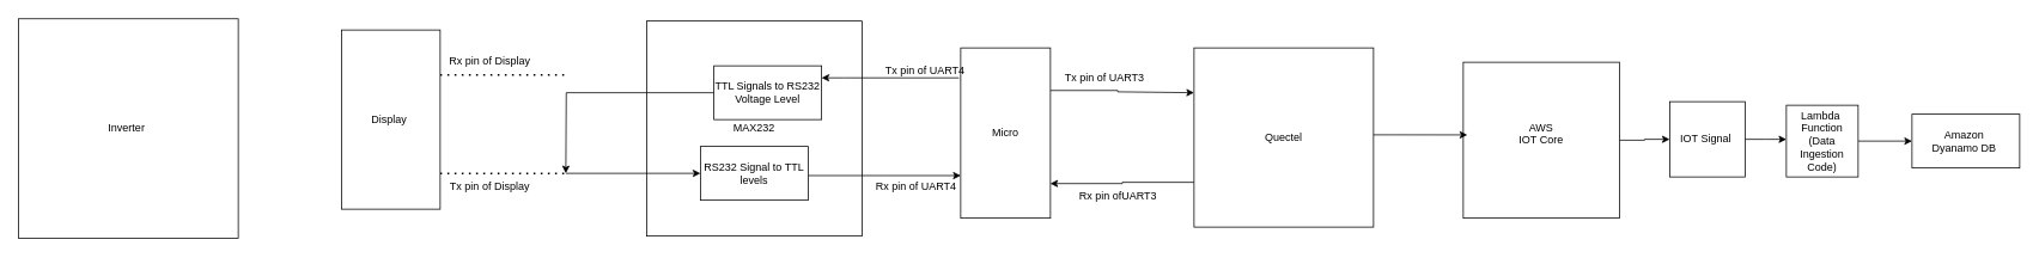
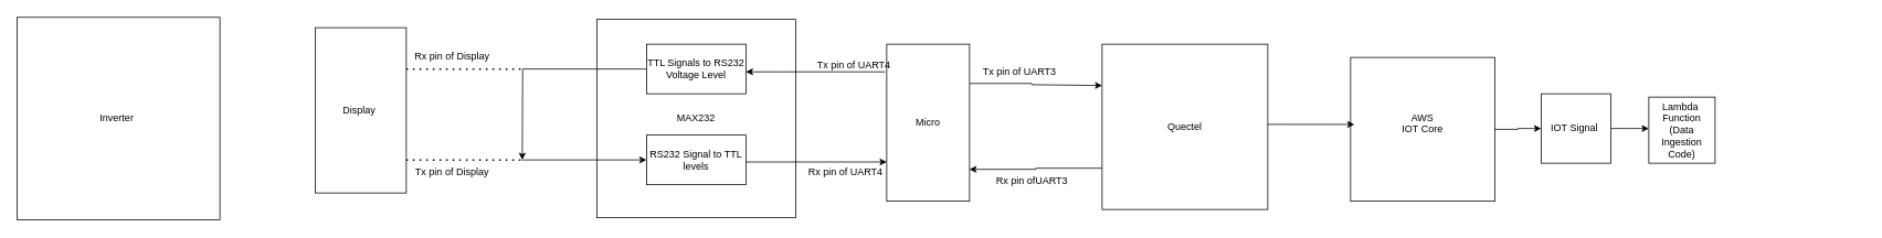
- <mxCell id="4" value="TTL Signals to RS232 Voltage&lt;span style=&quot;background-color: initial;&quot;&gt;&amp;nbsp;Level&lt;/span&gt;" style="rounded=0;whiteSpace=wrap;html=1;" vertex="1" parent="1"><mxGeometry x="795" y="73" width="120" height="60" as="geometry" /></mxCell>
+ <mxCell id="4" value="TTL Signals to RS232 Voltage&lt;span style=&quot;background-color: initial;&quot;&gt;&amp;nbsp;Level&lt;/span&gt;" style="rounded=0;whiteSpace=wrap;html=1;" vertex="1" parent="1"><mxGeometry x="780" y="53" width="120" height="60" as="geometry" /></mxCell>
- <mxCell id="28" value="" style="edgeStyle=orthogonalEdgeStyle;rounded=0;orthogonalLoop=1;jettySize=auto;html=1;" edge="1" parent="1" source="29" target="30"><mxGeometry relative="1" as="geometry" /></mxCell>
- <mxCell id="30" value="Amazon&amp;nbsp;&lt;div&gt;Dyanamo DB&amp;nbsp;&lt;/div&gt;" style="whiteSpace=wrap;html=1;" vertex="1" parent="1"><mxGeometry x="2130" y="127" width="120" height="60" as="geometry" /></mxCell>
